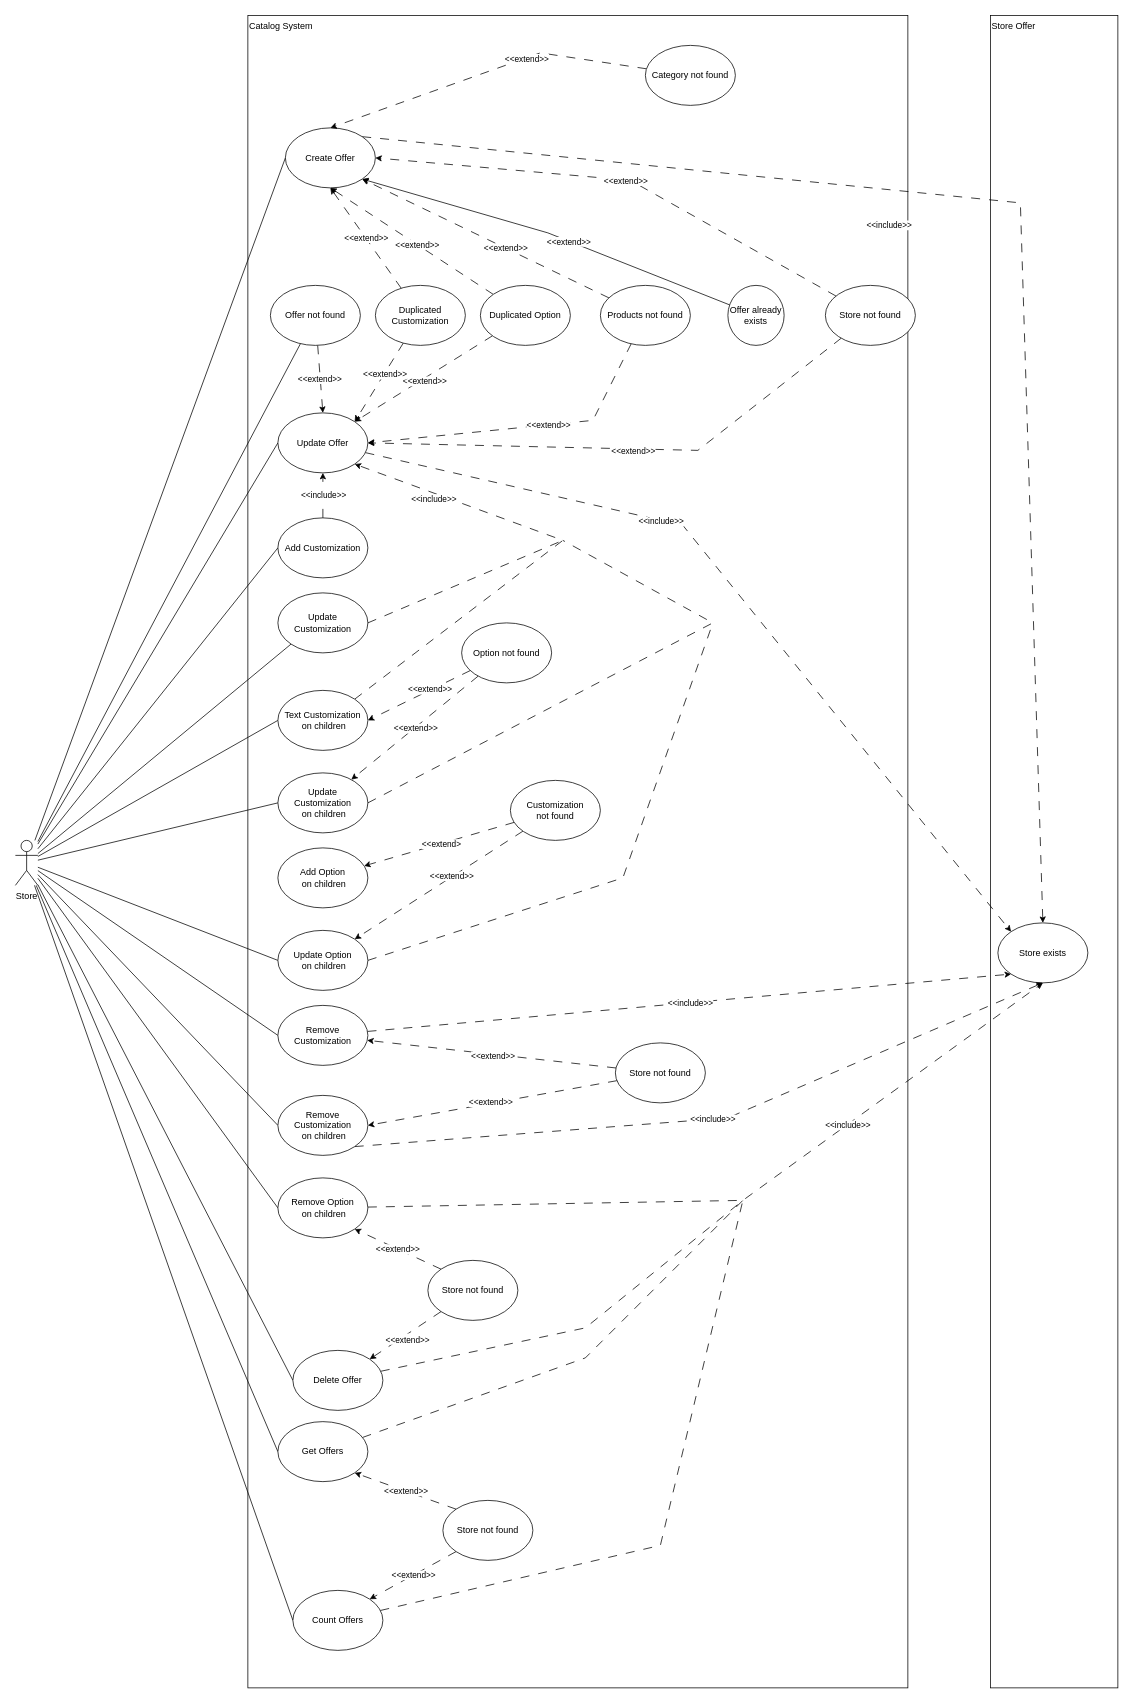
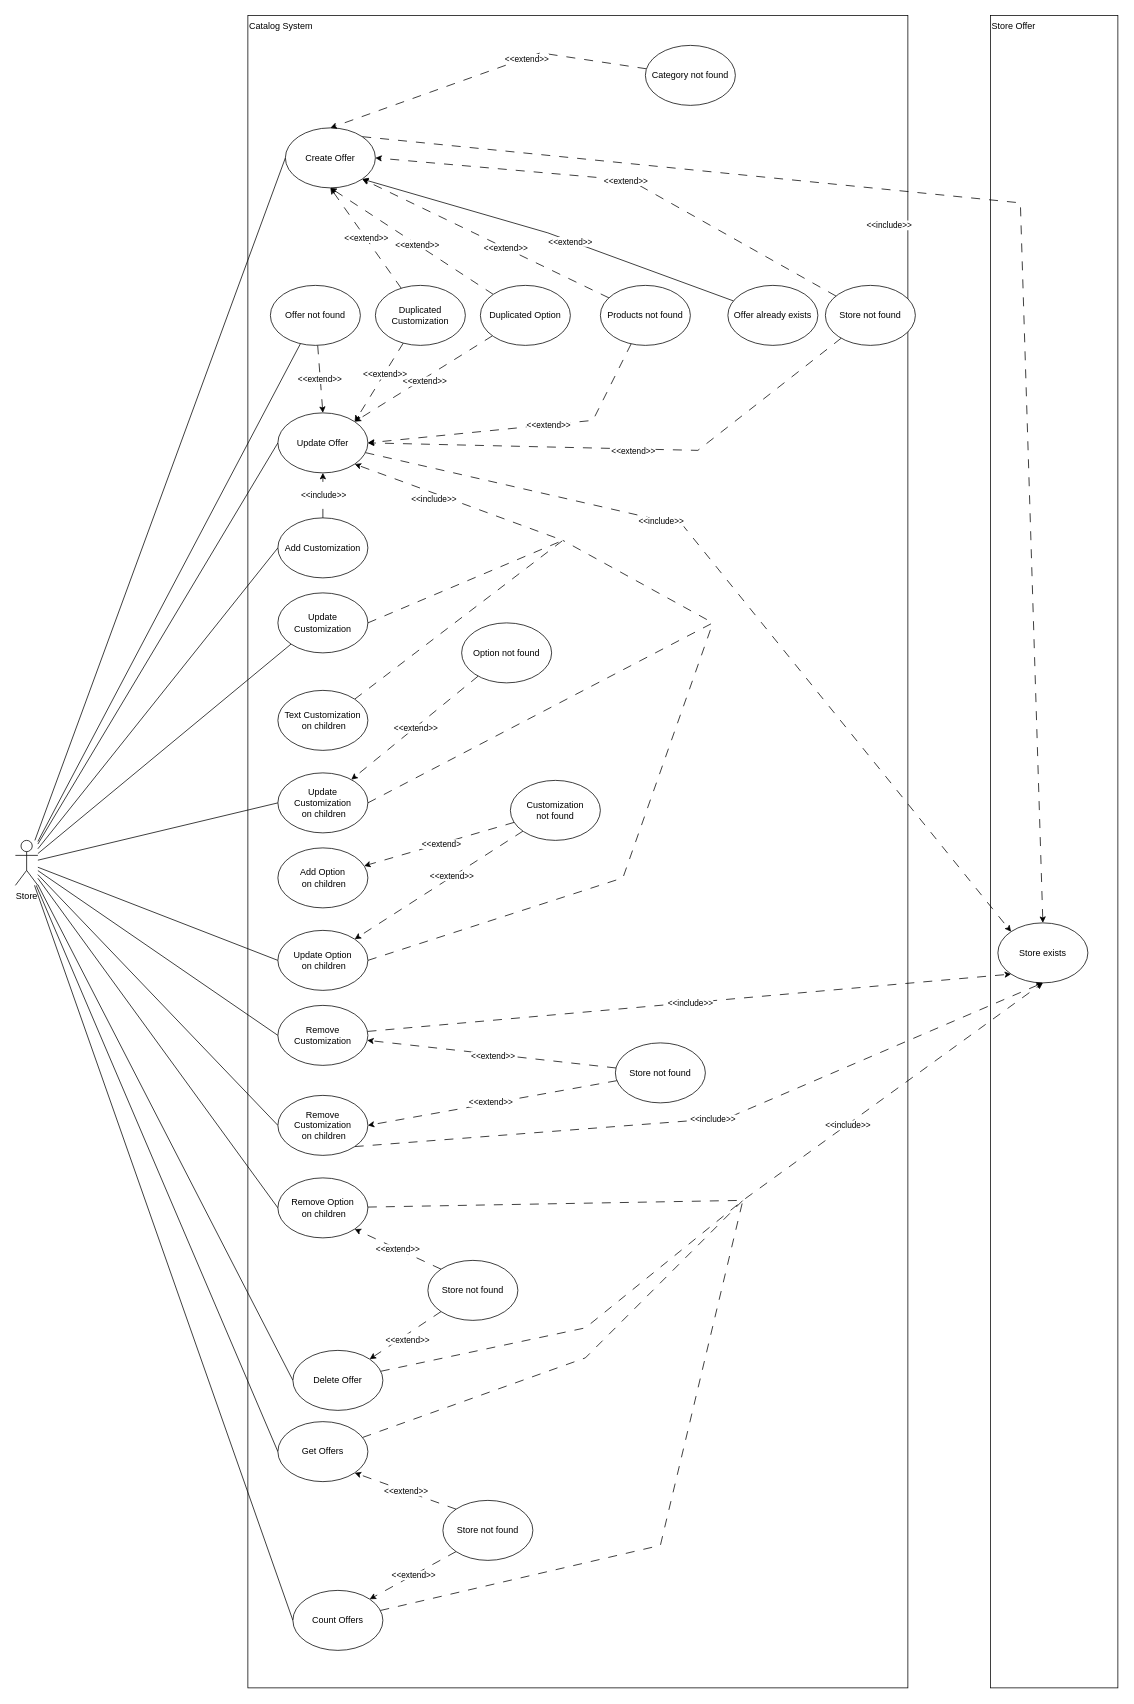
- <mxCell id="32" value="Offer already exists" style="ellipse;whiteSpace=wrap;html=1;" vertex="1" parent="1"><mxGeometry x="970" y="380" width="75" height="80" as="geometry" /></mxCell>
+ <mxCell id="32" value="Offer already exists" style="ellipse;whiteSpace=wrap;html=1;" vertex="1" parent="1"><mxGeometry x="970" y="380" width="120" height="80" as="geometry" /></mxCell>
- <mxCell id="71" style="edgeStyle=none;rounded=0;orthogonalLoop=1;jettySize=auto;html=1;entryX=1;entryY=0.5;entryDx=0;entryDy=0;dashed=1;dashPattern=12 12;" edge="1" parent="1" source="75" target="61"><mxGeometry relative="1" as="geometry" /></mxCell>
- <mxCell id="72" value="&amp;lt;&amp;lt;extend&amp;gt;&amp;gt;" style="edgeLabel;html=1;align=center;verticalAlign=middle;resizable=0;points=[];" vertex="1" connectable="0" parent="71"><mxGeometry x="-0.216" y="-1" relative="1" as="geometry"><mxPoint as="offset" /></mxGeometry></mxCell>
- <mxCell id="7" style="edgeStyle=none;rounded=0;orthogonalLoop=1;jettySize=auto;html=1;entryX=0;entryY=0.5;entryDx=0;entryDy=0;endArrow=none;endFill=0;" edge="1" parent="1" source="17" target="61"><mxGeometry relative="1" as="geometry" /></mxCell>
